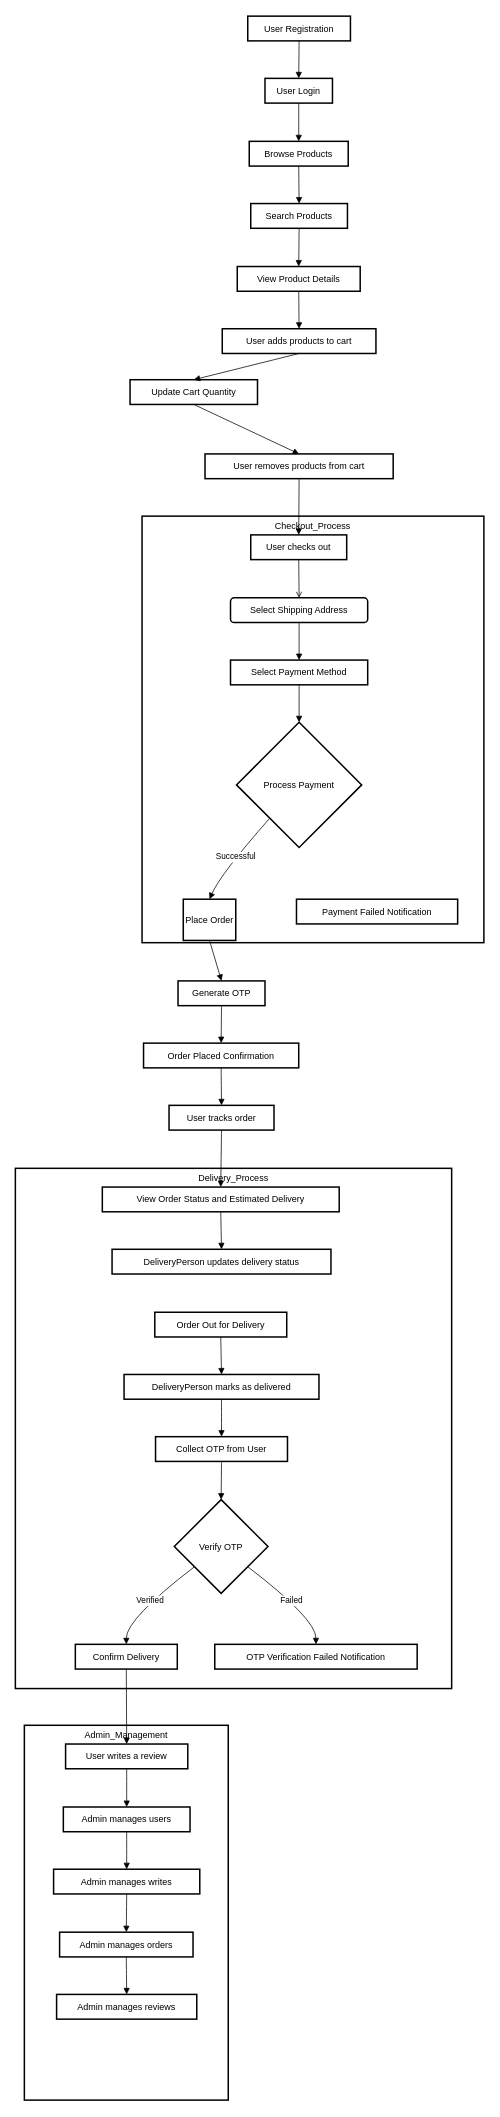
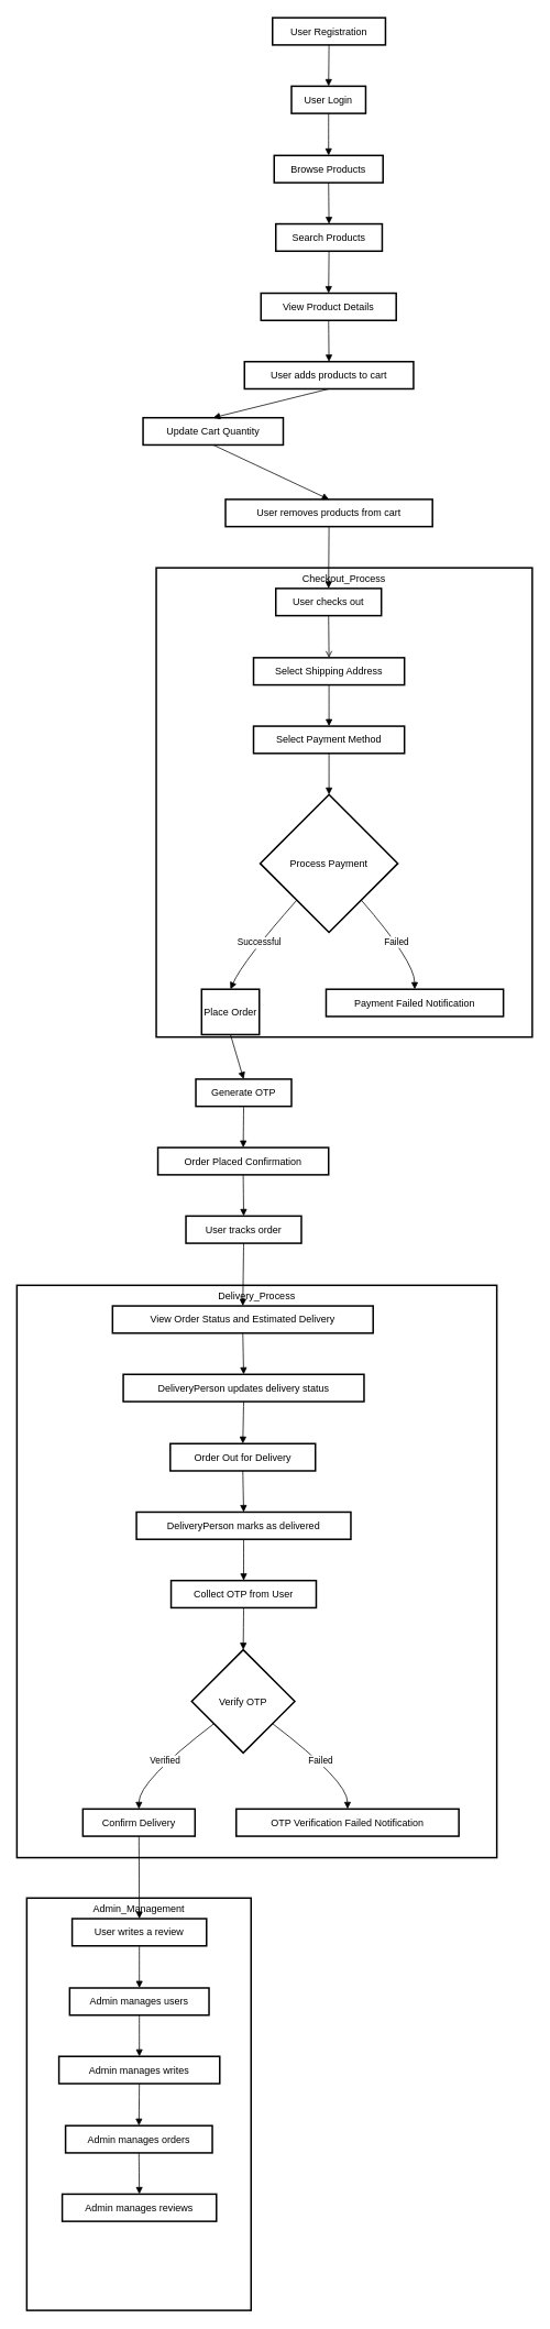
- <mxCell id="18" value="Select Shipping Address" style="whiteSpace=wrap;strokeWidth=2;rounded=1;" vertex="1" parent="1"><mxGeometry x="307" y="796" width="183" height="33" as="geometry" /></mxCell>
+ <mxCell id="18" value="Select Shipping Address" style="whiteSpace=wrap;strokeWidth=2;" vertex="1" parent="1"><mxGeometry x="307" y="796" width="183" height="33" as="geometry" /></mxCell>
+ <mxCell id="47" value="Failed" style="curved=1;startArrow=none;endArrow=block;exitX=0.94;exitY=1;entryX=0.5;entryY=0.01;rounded=0;" edge="1" parent="1" source="21" target="23"><mxGeometry relative="1" as="geometry"><Array as="points"><mxPoint x="502" y="1164" /></Array></mxGeometry></mxCell>
+ <mxCell id="53" value="" style="curved=1;startArrow=none;endArrow=block;exitX=0.5;exitY=1.02;entryX=0.5;entryY=-0.01;rounded=0;" edge="1" parent="1" source="9" target="11"><mxGeometry relative="1" as="geometry"><Array as="points" /></mxGeometry></mxCell>
